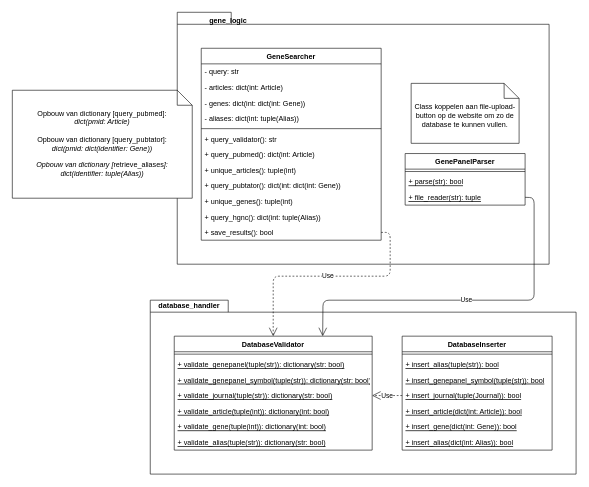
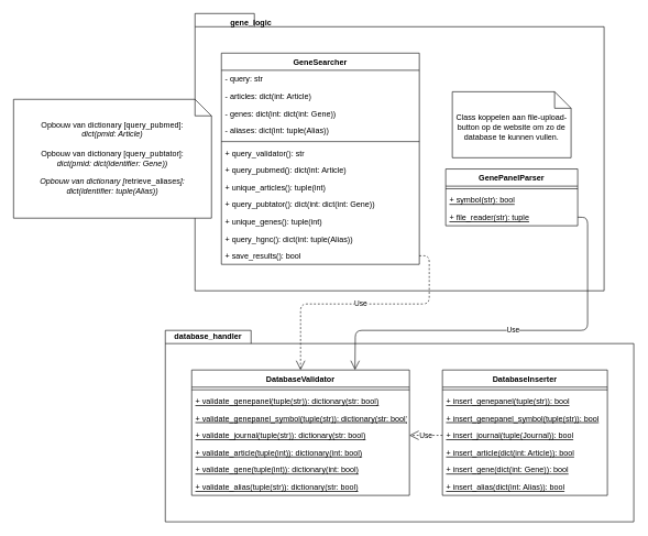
- <mxCell id="41" value="+ parse(str): bool" style="text;strokeColor=none;fillColor=none;align=left;verticalAlign=top;spacingLeft=4;spacingRight=4;overflow=hidden;rotatable=0;points=[[0,0.5],[1,0.5]];portConstraint=eastwest;fontStyle=4" parent="39" vertex="1"><mxGeometry y="34" width="200" height="26" as="geometry" /></mxCell>
+ <mxCell id="41" value="+ symbol(str): bool" style="text;strokeColor=none;fillColor=none;align=left;verticalAlign=top;spacingLeft=4;spacingRight=4;overflow=hidden;rotatable=0;points=[[0,0.5],[1,0.5]];portConstraint=eastwest;fontStyle=4" parent="39" vertex="1"><mxGeometry y="34" width="200" height="26" as="geometry" /></mxCell>
- <mxCell id="14" value="+ insert_alias(tuple(str)): bool" style="text;strokeColor=none;fillColor=none;align=left;verticalAlign=top;spacingLeft=4;spacingRight=4;overflow=hidden;rotatable=0;points=[[0,0.5],[1,0.5]];portConstraint=eastwest;fontStyle=4" parent="12" vertex="1"><mxGeometry y="34" width="250" height="26" as="geometry" /></mxCell>
+ <mxCell id="14" value="+ insert_genepanel(tuple(str)): bool" style="text;strokeColor=none;fillColor=none;align=left;verticalAlign=top;spacingLeft=4;spacingRight=4;overflow=hidden;rotatable=0;points=[[0,0.5],[1,0.5]];portConstraint=eastwest;fontStyle=4" parent="12" vertex="1"><mxGeometry y="34" width="250" height="26" as="geometry" /></mxCell>
